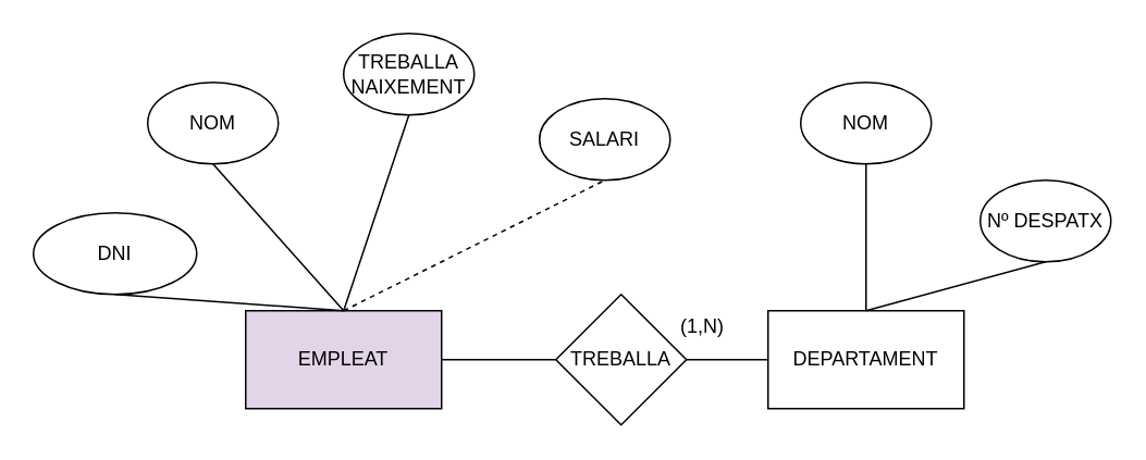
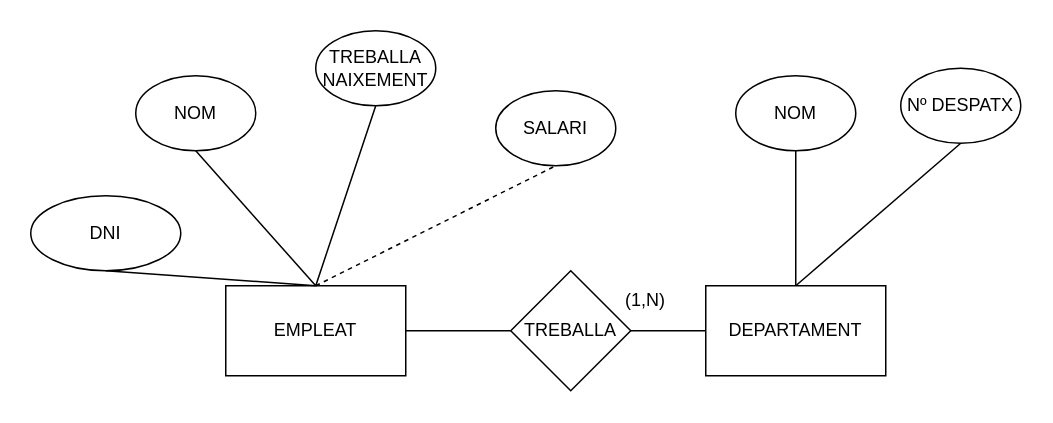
- <mxCell id="17" value="Nº DESPATX" style="ellipse;whiteSpace=wrap;html=1;" parent="1" vertex="1"><mxGeometry x="600" y="110" width="80" height="50" as="geometry" /></mxCell>
+ <mxCell id="17" value="Nº DESPATX" style="ellipse;whiteSpace=wrap;html=1;" parent="1" vertex="1"><mxGeometry x="600" y="45" width="80" height="50" as="geometry" /></mxCell>
- <mxCell id="3" value="EMPLEAT" style="rounded=0;whiteSpace=wrap;html=1;fillColor=#e1d5e7;" parent="1" vertex="1"><mxGeometry x="150" y="190" width="120" height="60" as="geometry" /></mxCell>
+ <mxCell id="3" value="EMPLEAT" style="rounded=0;whiteSpace=wrap;html=1;" parent="1" vertex="1"><mxGeometry x="150" y="190" width="120" height="60" as="geometry" /></mxCell>
